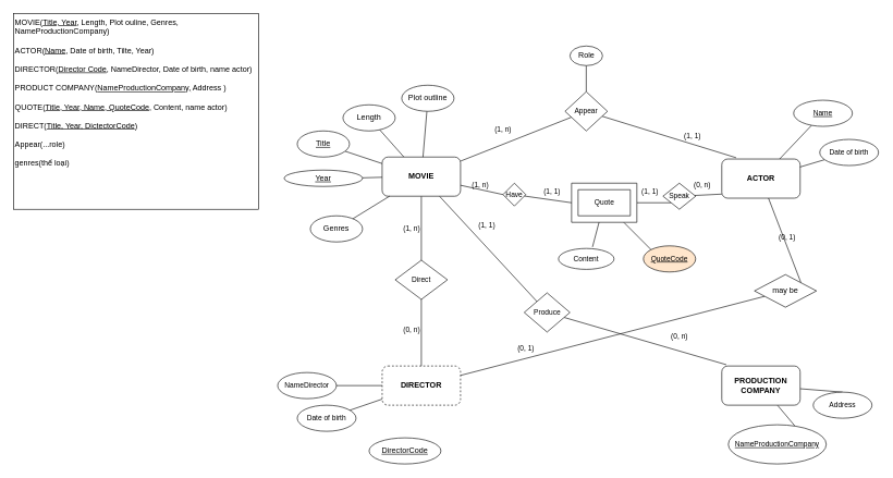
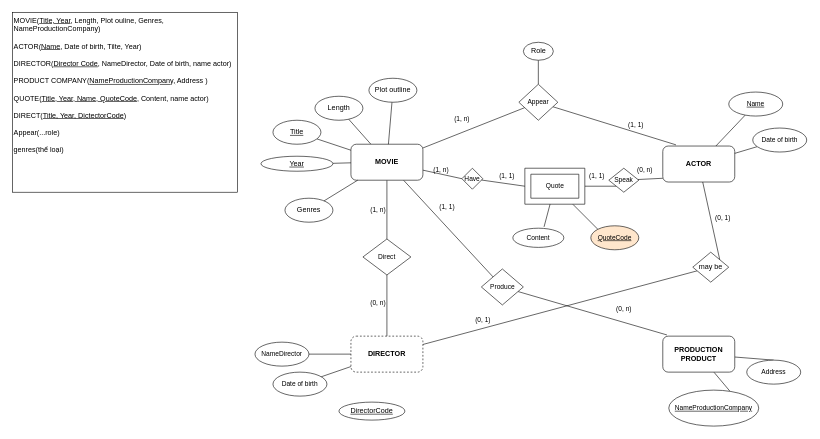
- <mxCell id="66" value="may be" style="rhombus;whiteSpace=wrap;html=1;" parent="1" vertex="1"><mxGeometry x="1154" y="420" width="95" height="50" as="geometry" /></mxCell>
+ <mxCell id="66" value="may be" style="rhombus;whiteSpace=wrap;html=1;" parent="1" vertex="1"><mxGeometry x="1154" y="420" width="60" height="50" as="geometry" /></mxCell>
- <mxCell id="14" value="&lt;b&gt;PRODUCTION COMPANY&lt;/b&gt;" style="rounded=1;whiteSpace=wrap;html=1;" parent="1" vertex="1"><mxGeometry x="1104" y="560" width="120" height="60" as="geometry" /></mxCell>
+ <mxCell id="14" value="&lt;b&gt;PRODUCTION PRODUCT&lt;/b&gt;" style="rounded=1;whiteSpace=wrap;html=1;" parent="1" vertex="1"><mxGeometry x="1104" y="560" width="120" height="60" as="geometry" /></mxCell>
- <mxCell id="64" value="&lt;u&gt;DirectorCode&lt;/u&gt;" style="ellipse;whiteSpace=wrap;html=1;" parent="1" vertex="1"><mxGeometry x="564" y="670" width="110" height="40" as="geometry" /></mxCell>
+ <mxCell id="64" value="&lt;u&gt;DirectorCode&lt;/u&gt;" style="ellipse;whiteSpace=wrap;html=1;" parent="1" vertex="1"><mxGeometry x="564" y="670" width="110" height="30" as="geometry" /></mxCell>
